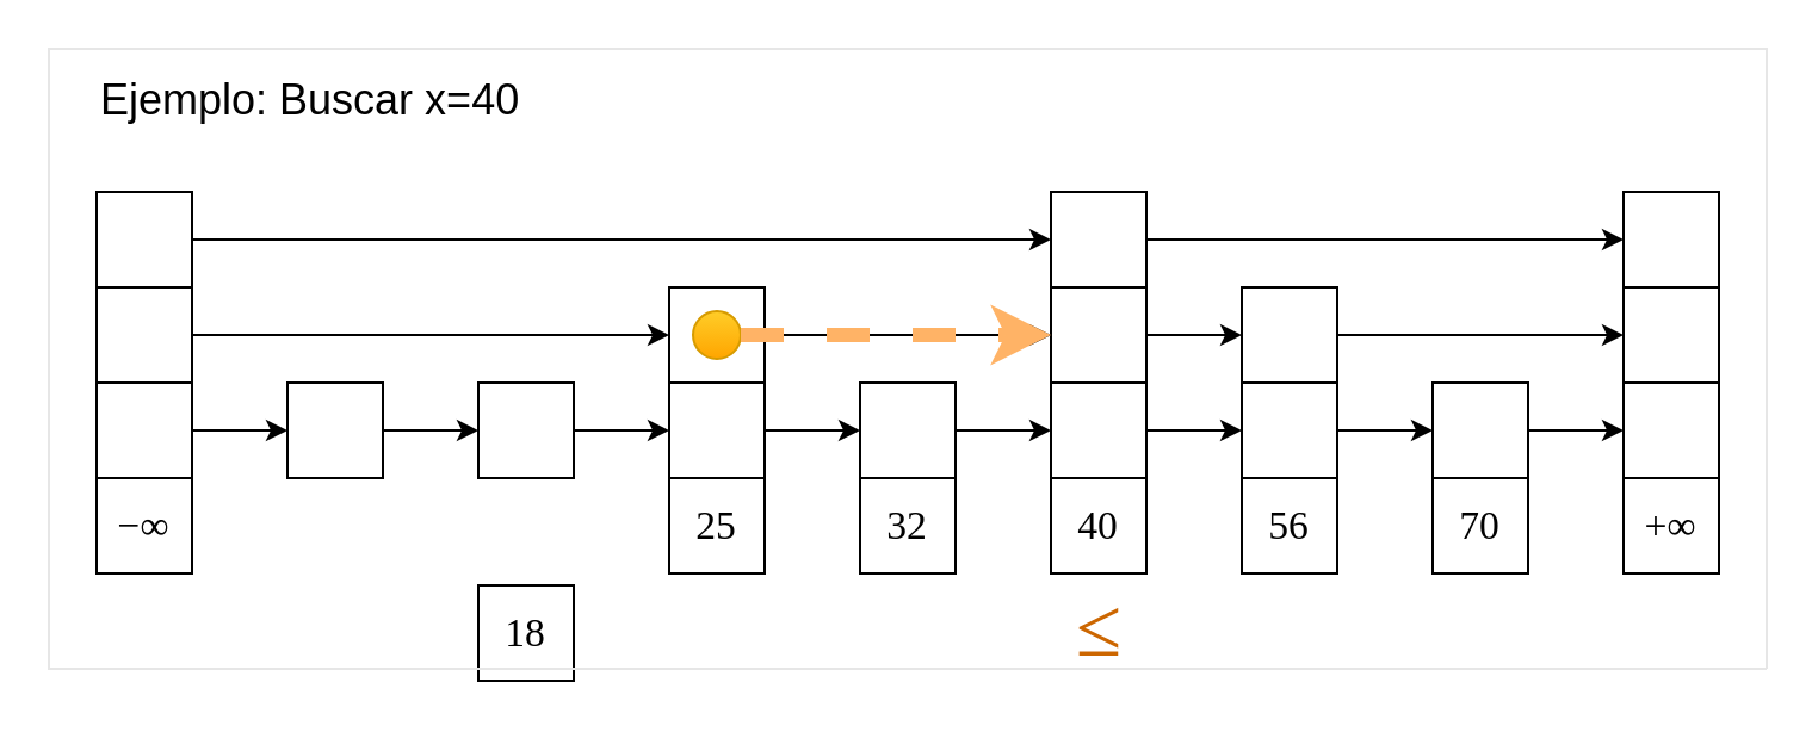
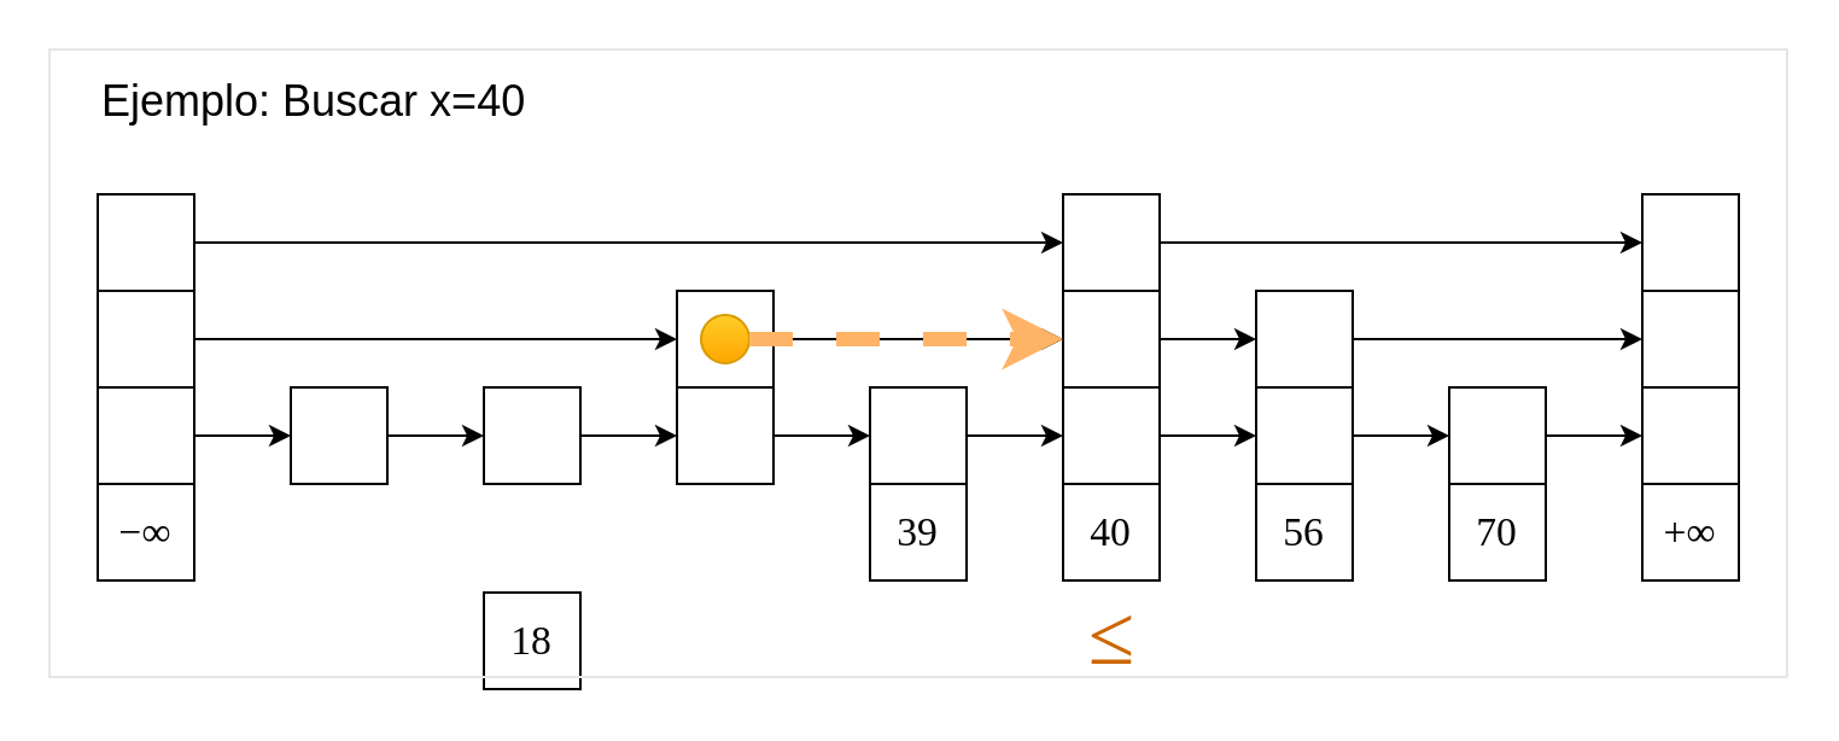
- <mxCell id="11" value="&lt;div style=&quot;text-align: left&quot;&gt;&lt;font face=&quot;stixmathjax_main&quot;&gt;&lt;span style=&quot;font-size: 16.8px ; background-color: rgb(255 , 255 , 255)&quot;&gt;25&lt;/span&gt;&lt;/font&gt;&lt;/div&gt;" style="whiteSpace=wrap;html=1;aspect=fixed;fontSize=18;" parent="1" vertex="1"><mxGeometry x="280" y="200" width="40" height="40" as="geometry" /></mxCell>
- <mxCell id="14" value="&lt;div style=&quot;text-align: left&quot;&gt;&lt;font face=&quot;stixmathjax_main&quot;&gt;&lt;span style=&quot;font-size: 16.8px ; background-color: rgb(255 , 255 , 255)&quot;&gt;32&lt;/span&gt;&lt;/font&gt;&lt;/div&gt;" style="whiteSpace=wrap;html=1;aspect=fixed;fontSize=18;" parent="1" vertex="1"><mxGeometry x="360" y="200" width="40" height="40" as="geometry" /></mxCell>
+ <mxCell id="14" value="&lt;div style=&quot;text-align: left&quot;&gt;&lt;font face=&quot;stixmathjax_main&quot;&gt;&lt;span style=&quot;font-size: 16.8px ; background-color: rgb(255 , 255 , 255)&quot;&gt;39&lt;/span&gt;&lt;/font&gt;&lt;/div&gt;" style="whiteSpace=wrap;html=1;aspect=fixed;fontSize=18;" parent="1" vertex="1"><mxGeometry x="360" y="200" width="40" height="40" as="geometry" /></mxCell>
